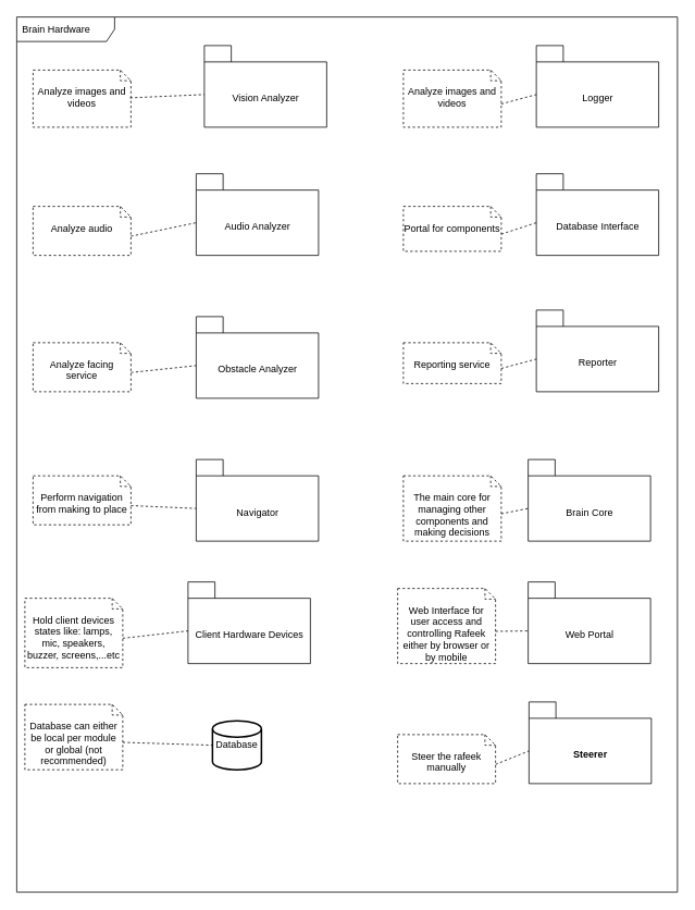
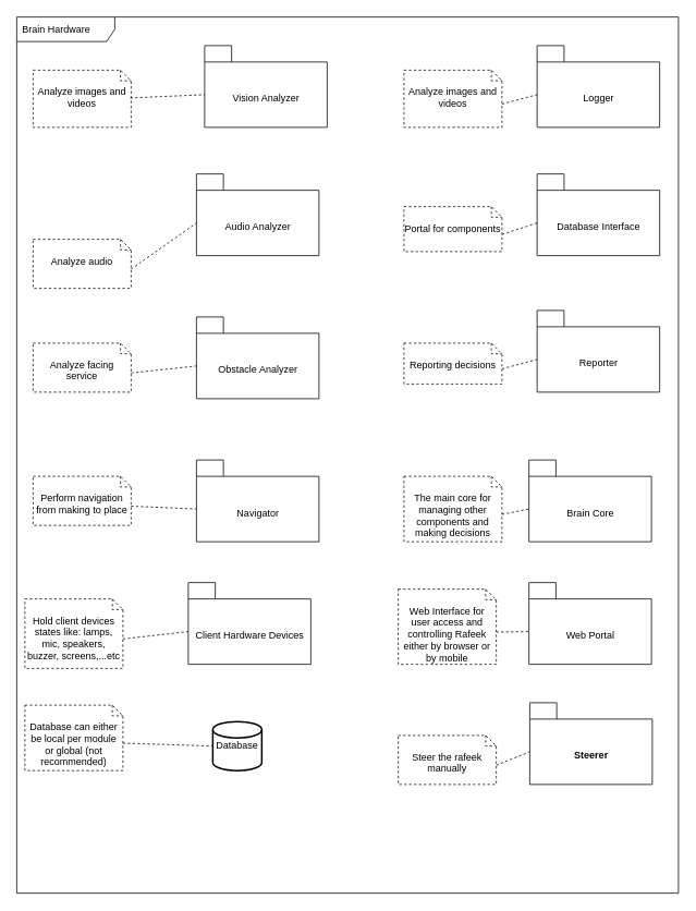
- <mxCell id="4" value="Analyze audio" style="shape=note2;boundedLbl=1;whiteSpace=wrap;html=1;size=13;verticalAlign=top;align=center;dashed=1;" parent="1" vertex="1"><mxGeometry x="40" y="252" width="120" height="60" as="geometry" /></mxCell>
+ <mxCell id="4" value="Analyze audio" style="shape=note2;boundedLbl=1;whiteSpace=wrap;html=1;size=13;verticalAlign=top;align=center;dashed=1;" parent="1" vertex="1"><mxGeometry x="40" y="292" width="120" height="60" as="geometry" /></mxCell>
- <mxCell id="8" value="Reporting service" style="shape=note2;boundedLbl=1;whiteSpace=wrap;html=1;size=13;verticalAlign=top;align=center;dashed=1;" parent="1" vertex="1"><mxGeometry x="494" y="419" width="120" height="50" as="geometry" /></mxCell>
+ <mxCell id="8" value="Reporting decisions" style="shape=note2;boundedLbl=1;whiteSpace=wrap;html=1;size=13;verticalAlign=top;align=center;dashed=1;" parent="1" vertex="1"><mxGeometry x="494" y="419" width="120" height="50" as="geometry" /></mxCell>
